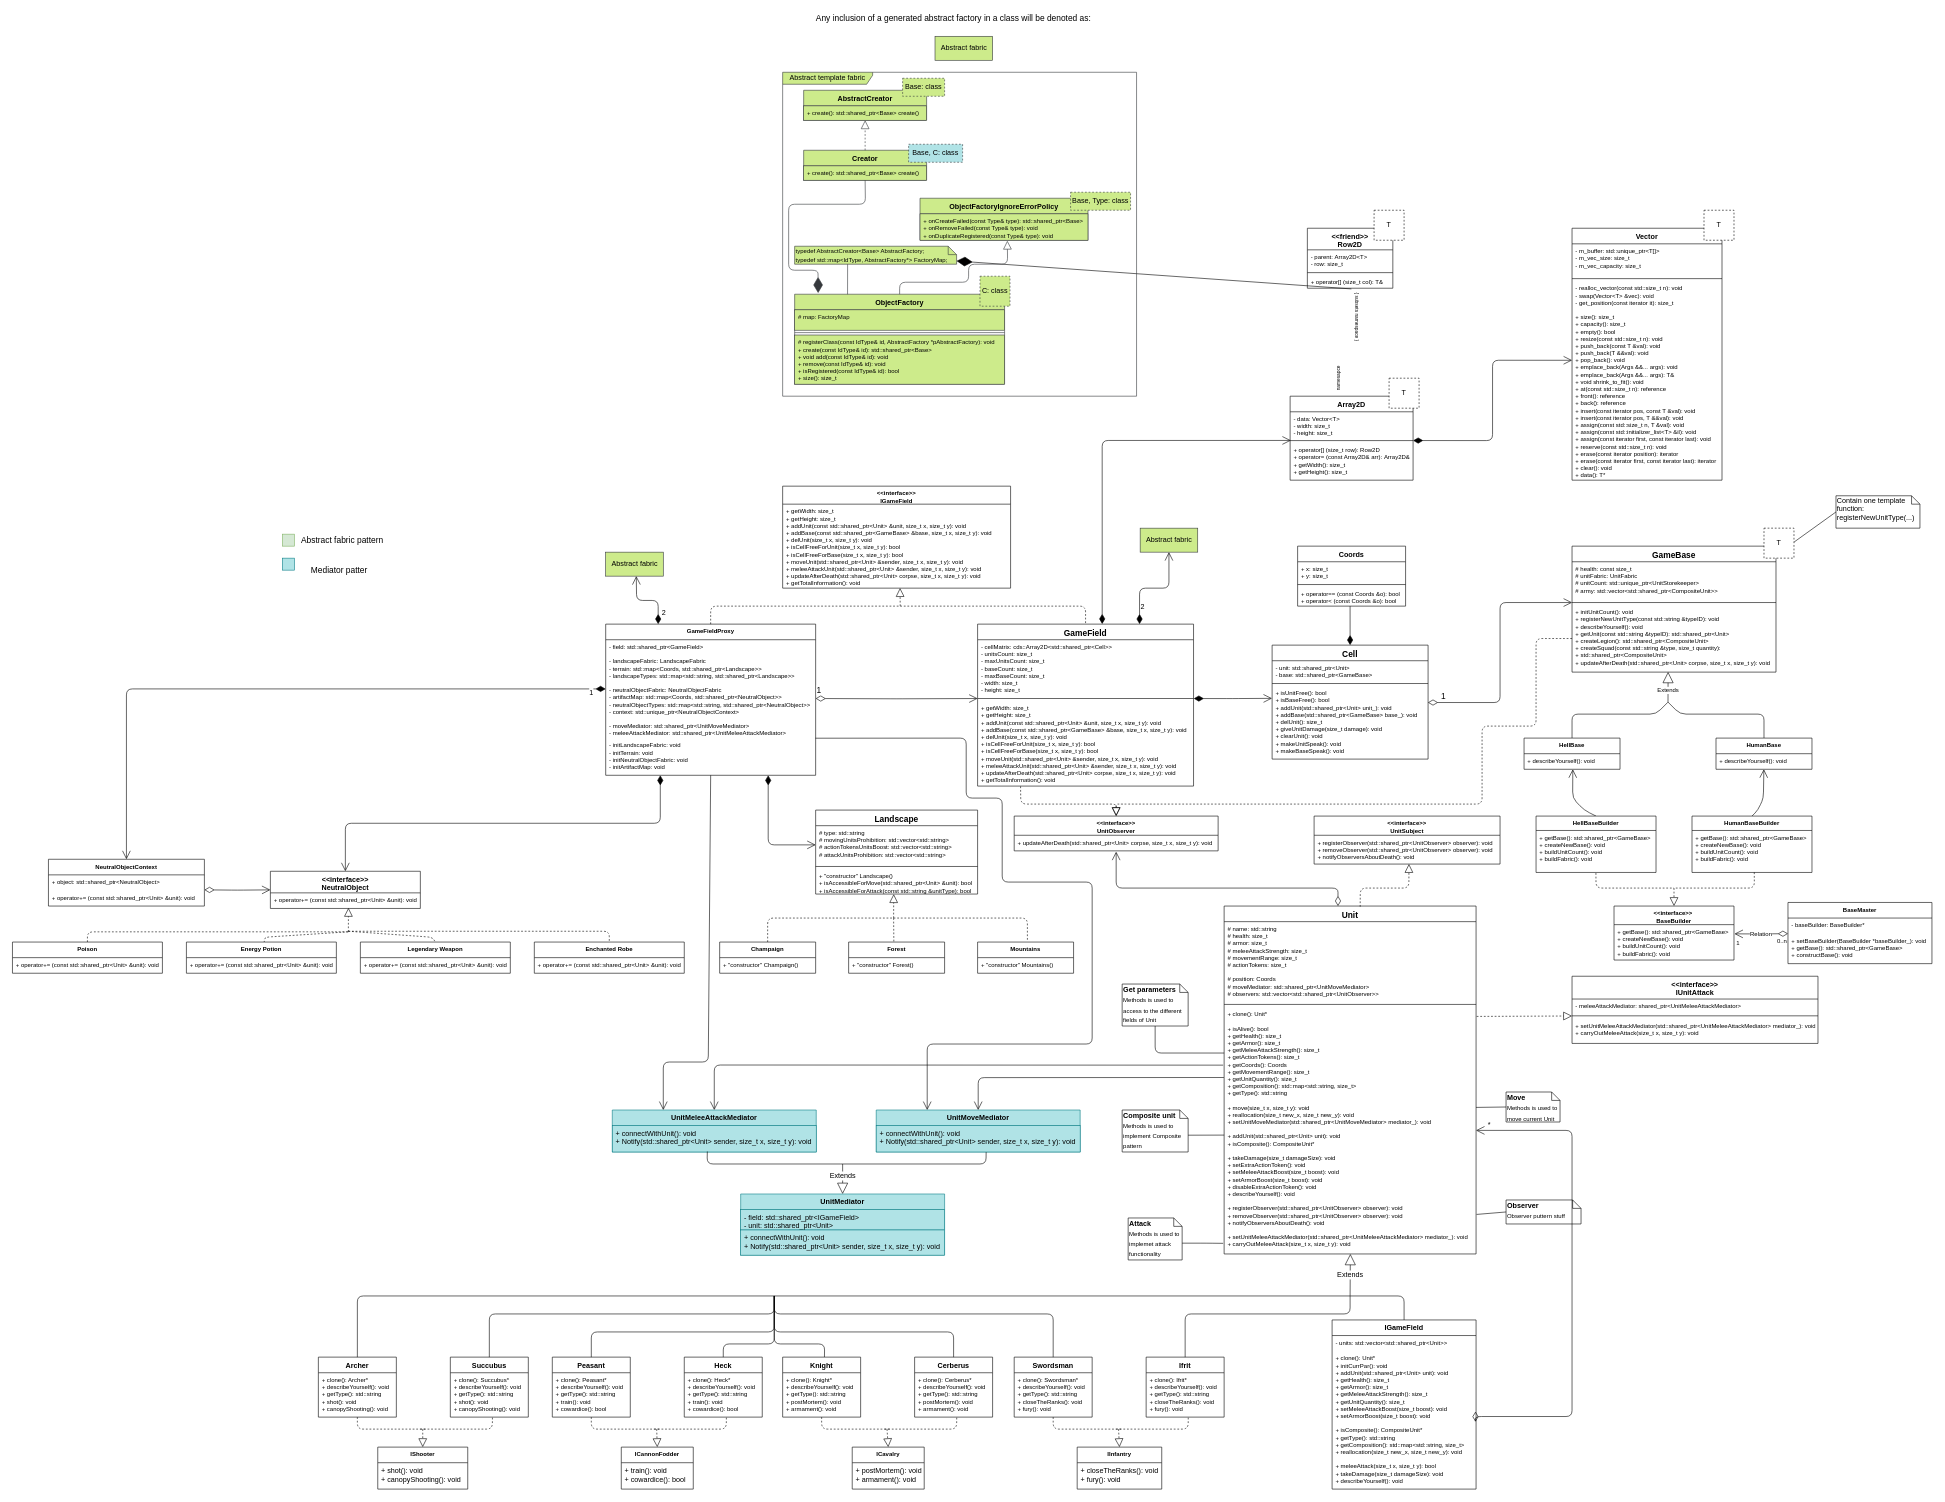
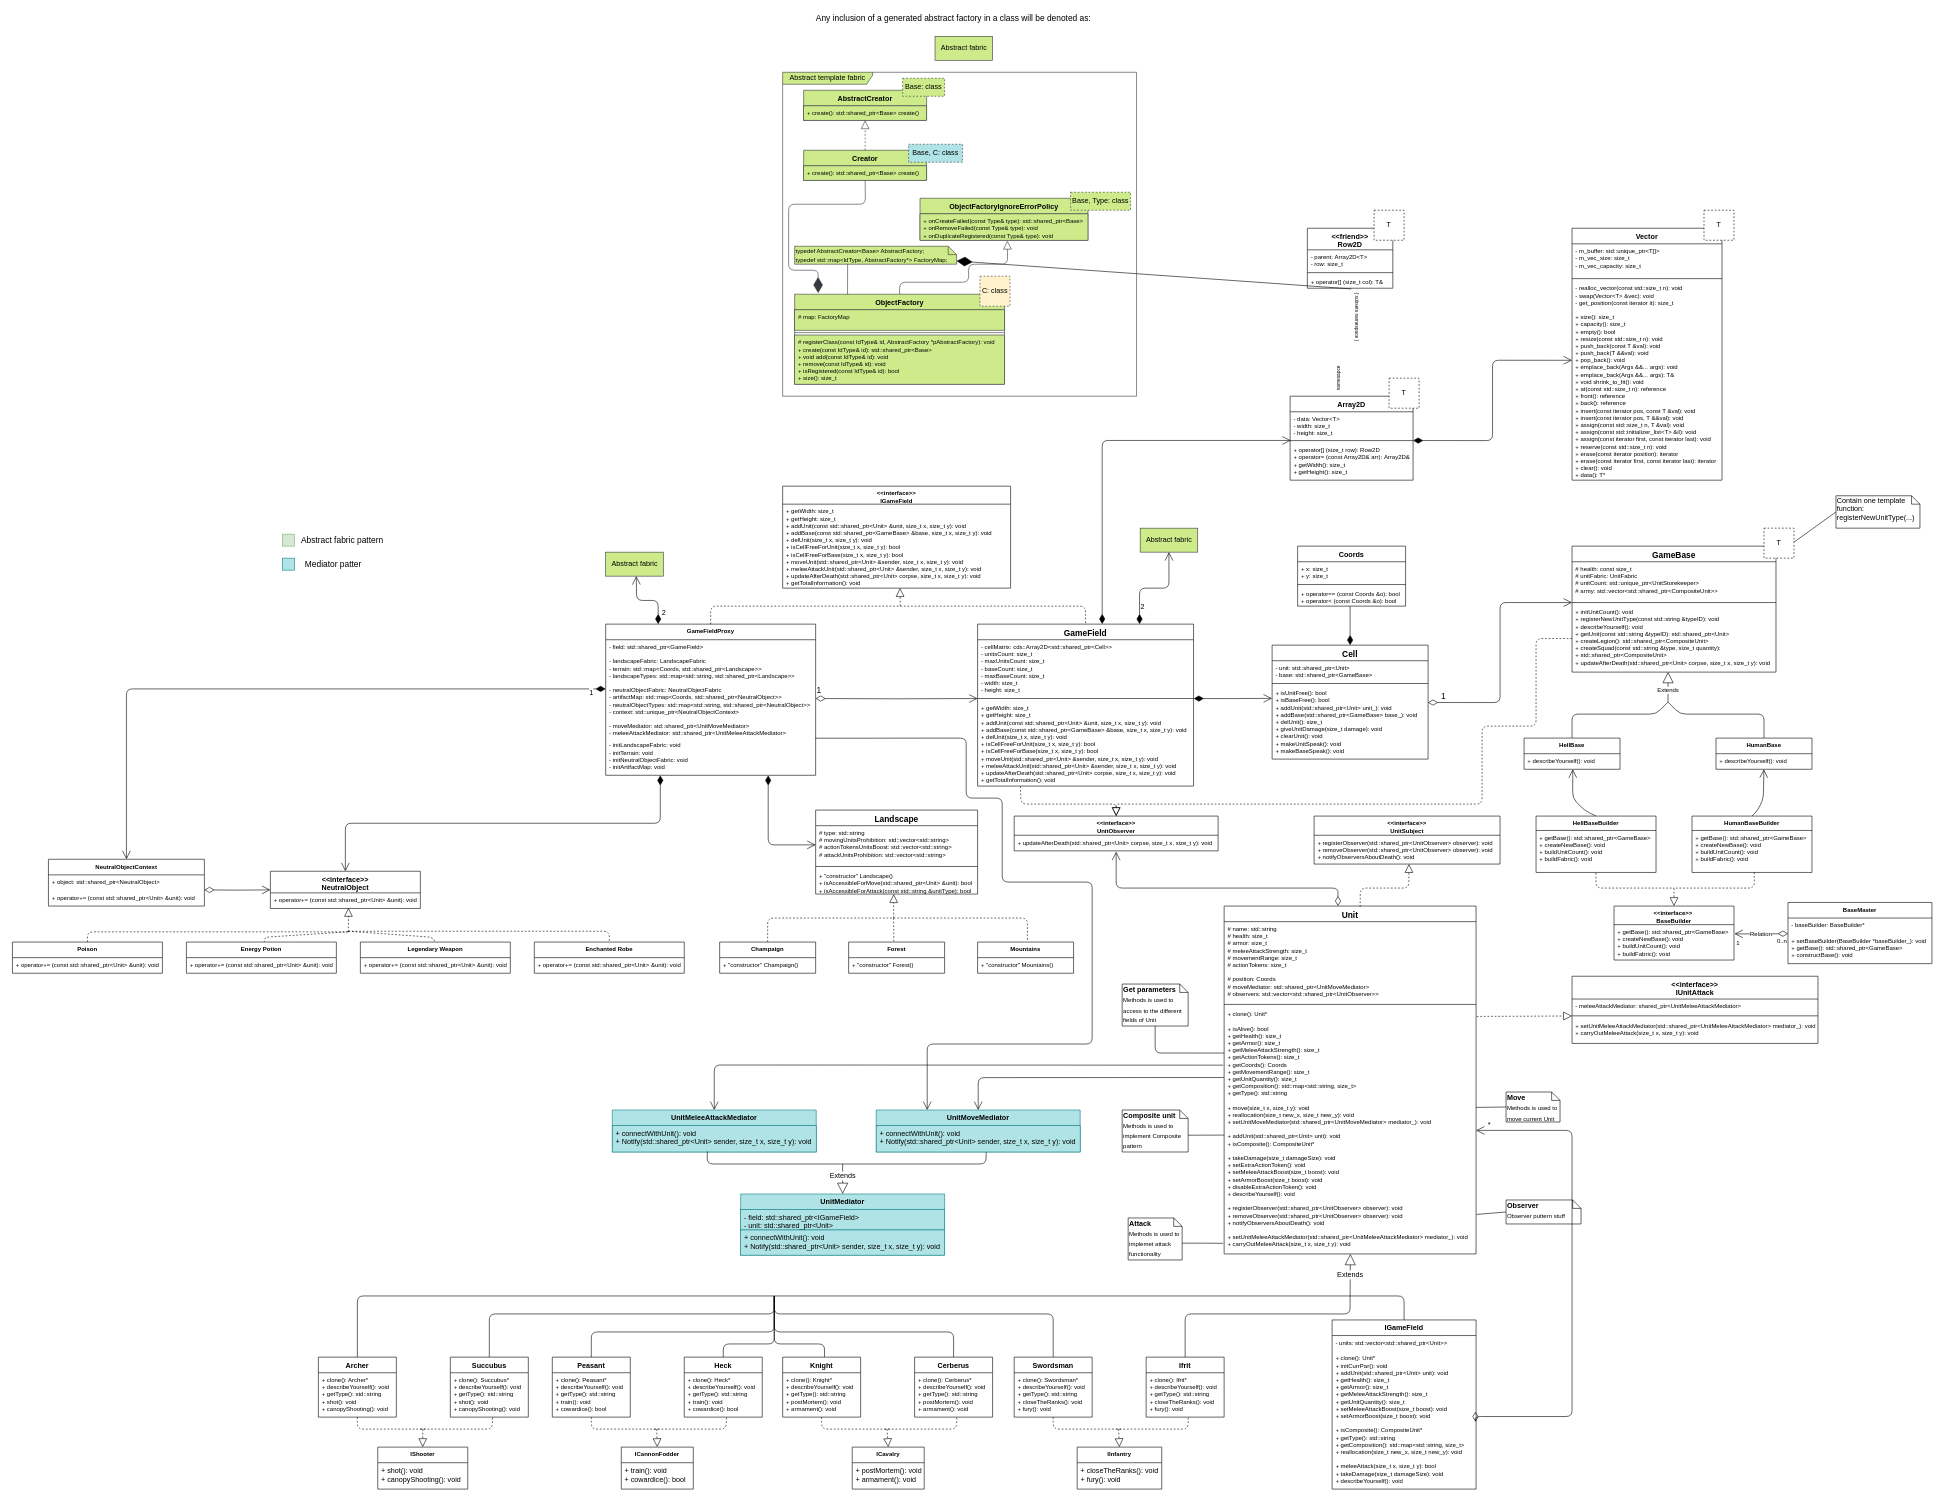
- <mxCell id="222" value="&lt;font style=&quot;font-size: 12px&quot;&gt;C: class&lt;/font&gt;" style="rounded=0;whiteSpace=wrap;html=1;dashed=1;shadow=0;comic=0;fillColor=#cdeb8b;strokeColor=#36393d;" vertex="1" parent="1"><mxGeometry x="1633" y="460" width="50" height="50" as="geometry" /></mxCell>
+ <mxCell id="222" value="&lt;font style=&quot;font-size: 12px&quot;&gt;C: class&lt;/font&gt;" style="rounded=0;whiteSpace=wrap;html=1;dashed=1;shadow=0;comic=0;fillColor=#fff2cc;strokeColor=#36393d;" vertex="1" parent="1"><mxGeometry x="1633" y="460" width="50" height="50" as="geometry" /></mxCell>
- <mxCell id="139" value="Mediator patter" style="text;html=1;strokeColor=none;fillColor=none;align=center;verticalAlign=middle;whiteSpace=wrap;rounded=0;shadow=0;comic=0;fontSize=14;" parent="1" vertex="1"><mxGeometry x="510" y="940" width="110" height="20" as="geometry" /></mxCell>
+ <mxCell id="139" value="Mediator patter" style="text;html=1;strokeColor=none;fillColor=none;align=center;verticalAlign=middle;whiteSpace=wrap;rounded=0;shadow=0;comic=0;fontSize=14;" parent="1" vertex="1"><mxGeometry x="500" y="930" width="110" height="20" as="geometry" /></mxCell>
- <mxCell id="152" value="" style="endArrow=open;endFill=1;endSize=12;html=1;fontSize=12;entryX=0.25;entryY=0;entryDx=0;entryDy=0;exitX=0.5;exitY=1;exitDx=0;exitDy=0;" parent="1" source="15" target="145" edge="1"><mxGeometry width="160" relative="1" as="geometry"><mxPoint x="1180" y="1350" as="sourcePoint" /><mxPoint x="1140" y="1710" as="targetPoint" /><Array as="points"><mxPoint x="1180" y="1770" /><mxPoint x="1105" y="1770" /></Array></mxGeometry></mxCell>
